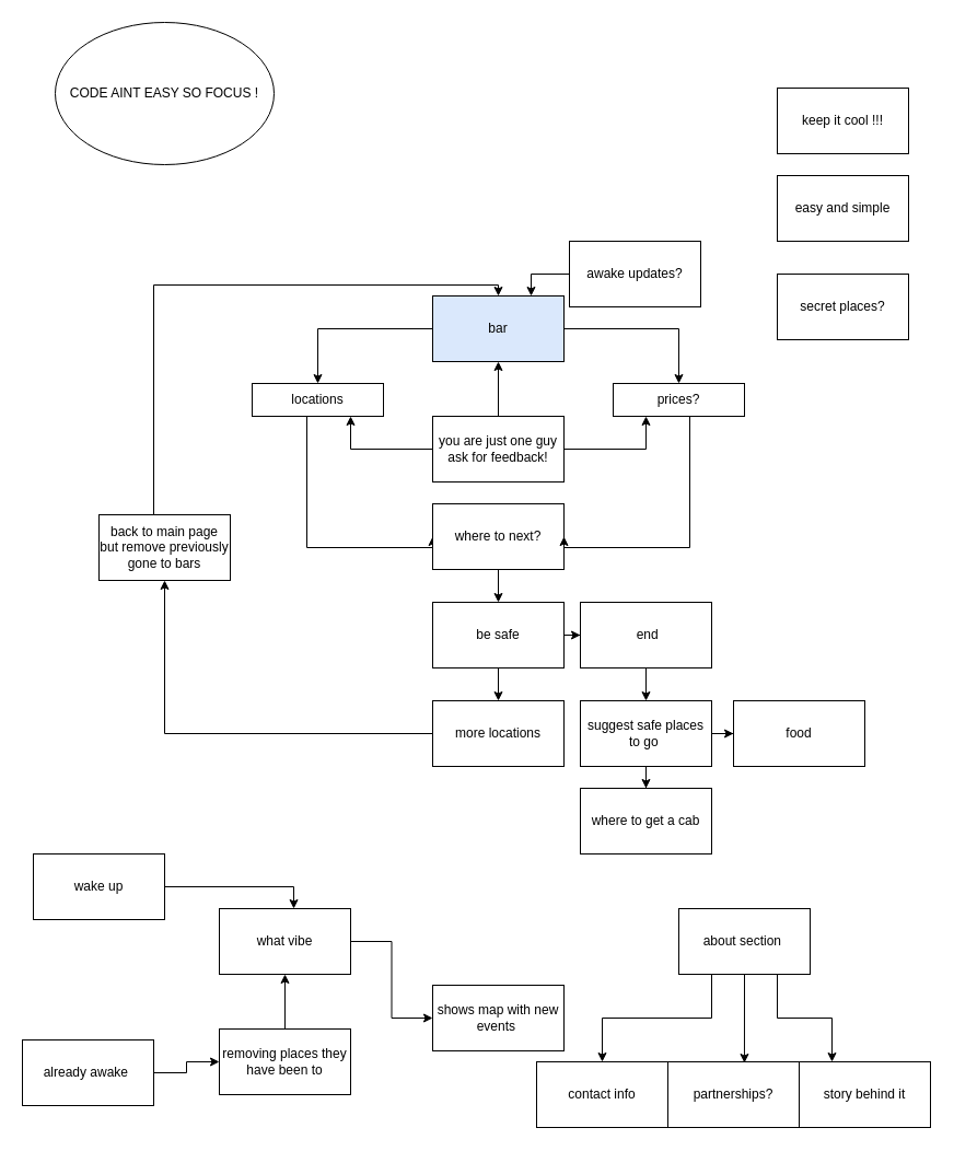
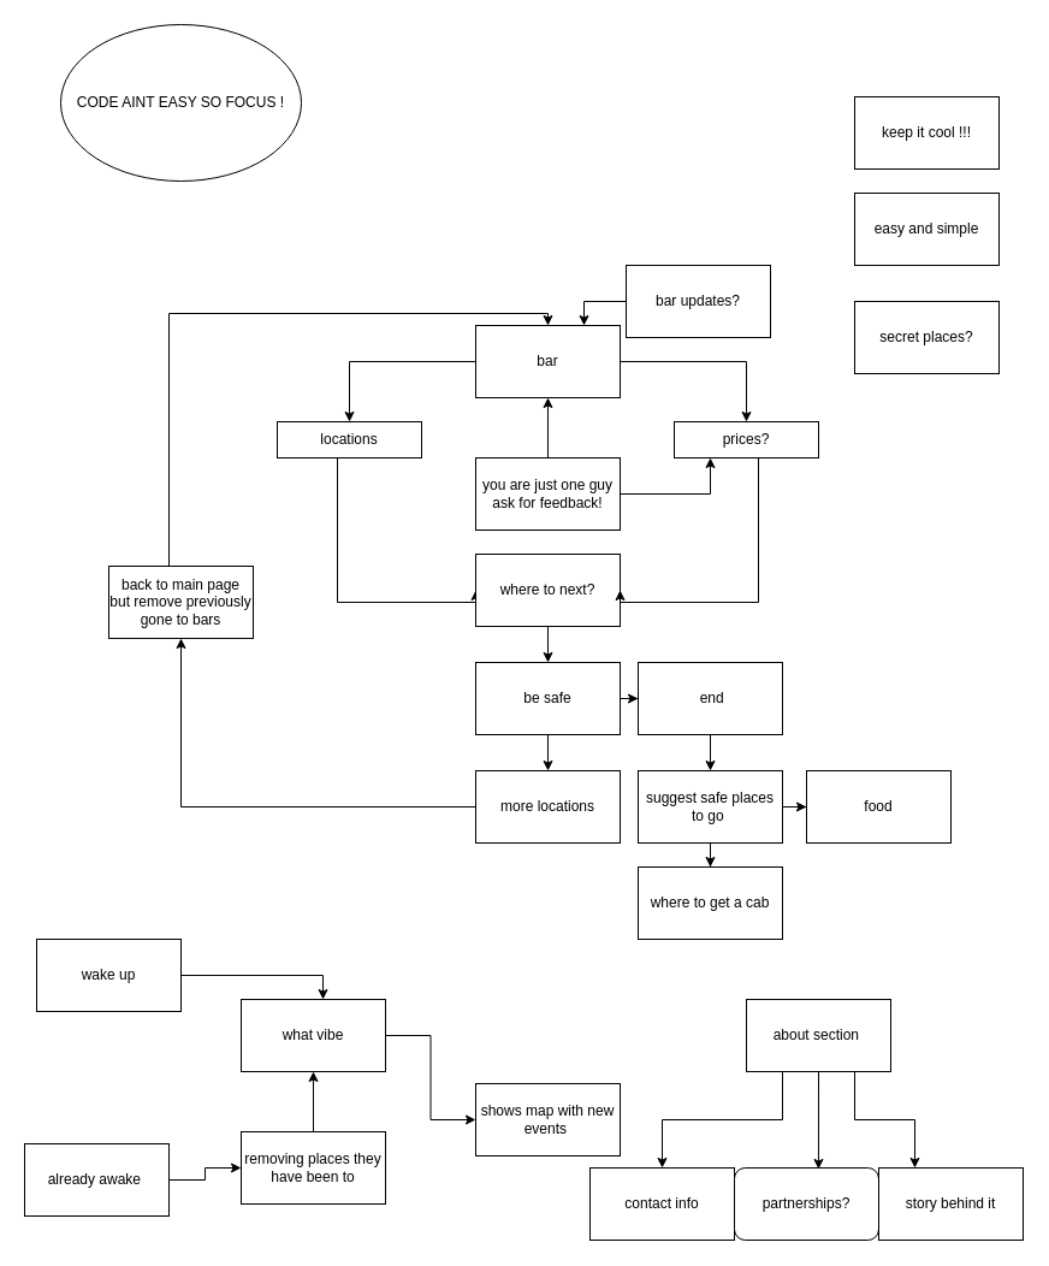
- <mxCell id="25" value="awake updates?" style="whiteSpace=wrap;html=1;" parent="1" vertex="1"><mxGeometry x="520" y="220" width="120" height="60" as="geometry" /></mxCell>
+ <mxCell id="25" value="bar updates?" style="whiteSpace=wrap;html=1;" parent="1" vertex="1"><mxGeometry x="520" y="220" width="120" height="60" as="geometry" /></mxCell>
- <mxCell id="4" value="bar" style="whiteSpace=wrap;html=1;fillColor=#dae8fc;" parent="1" vertex="1"><mxGeometry x="395" y="270" width="120" height="60" as="geometry" /></mxCell>
+ <mxCell id="4" value="bar" style="whiteSpace=wrap;html=1;" parent="1" vertex="1"><mxGeometry x="395" y="270" width="120" height="60" as="geometry" /></mxCell>
- <mxCell id="27" style="edgeStyle=orthogonalEdgeStyle;rounded=0;orthogonalLoop=1;jettySize=auto;html=1;entryX=0.75;entryY=1;entryDx=0;entryDy=0;" parent="1" source="29" target="6" edge="1"><mxGeometry relative="1" as="geometry" /></mxCell>
- <mxCell id="50" value="partnerships?" style="whiteSpace=wrap;html=1;" vertex="1" parent="1"><mxGeometry x="610" y="970" width="120" height="60" as="geometry" /></mxCell>
+ <mxCell id="50" value="partnerships?" style="whiteSpace=wrap;html=1;rounded=1;" vertex="1" parent="1"><mxGeometry x="610" y="970" width="120" height="60" as="geometry" /></mxCell>
